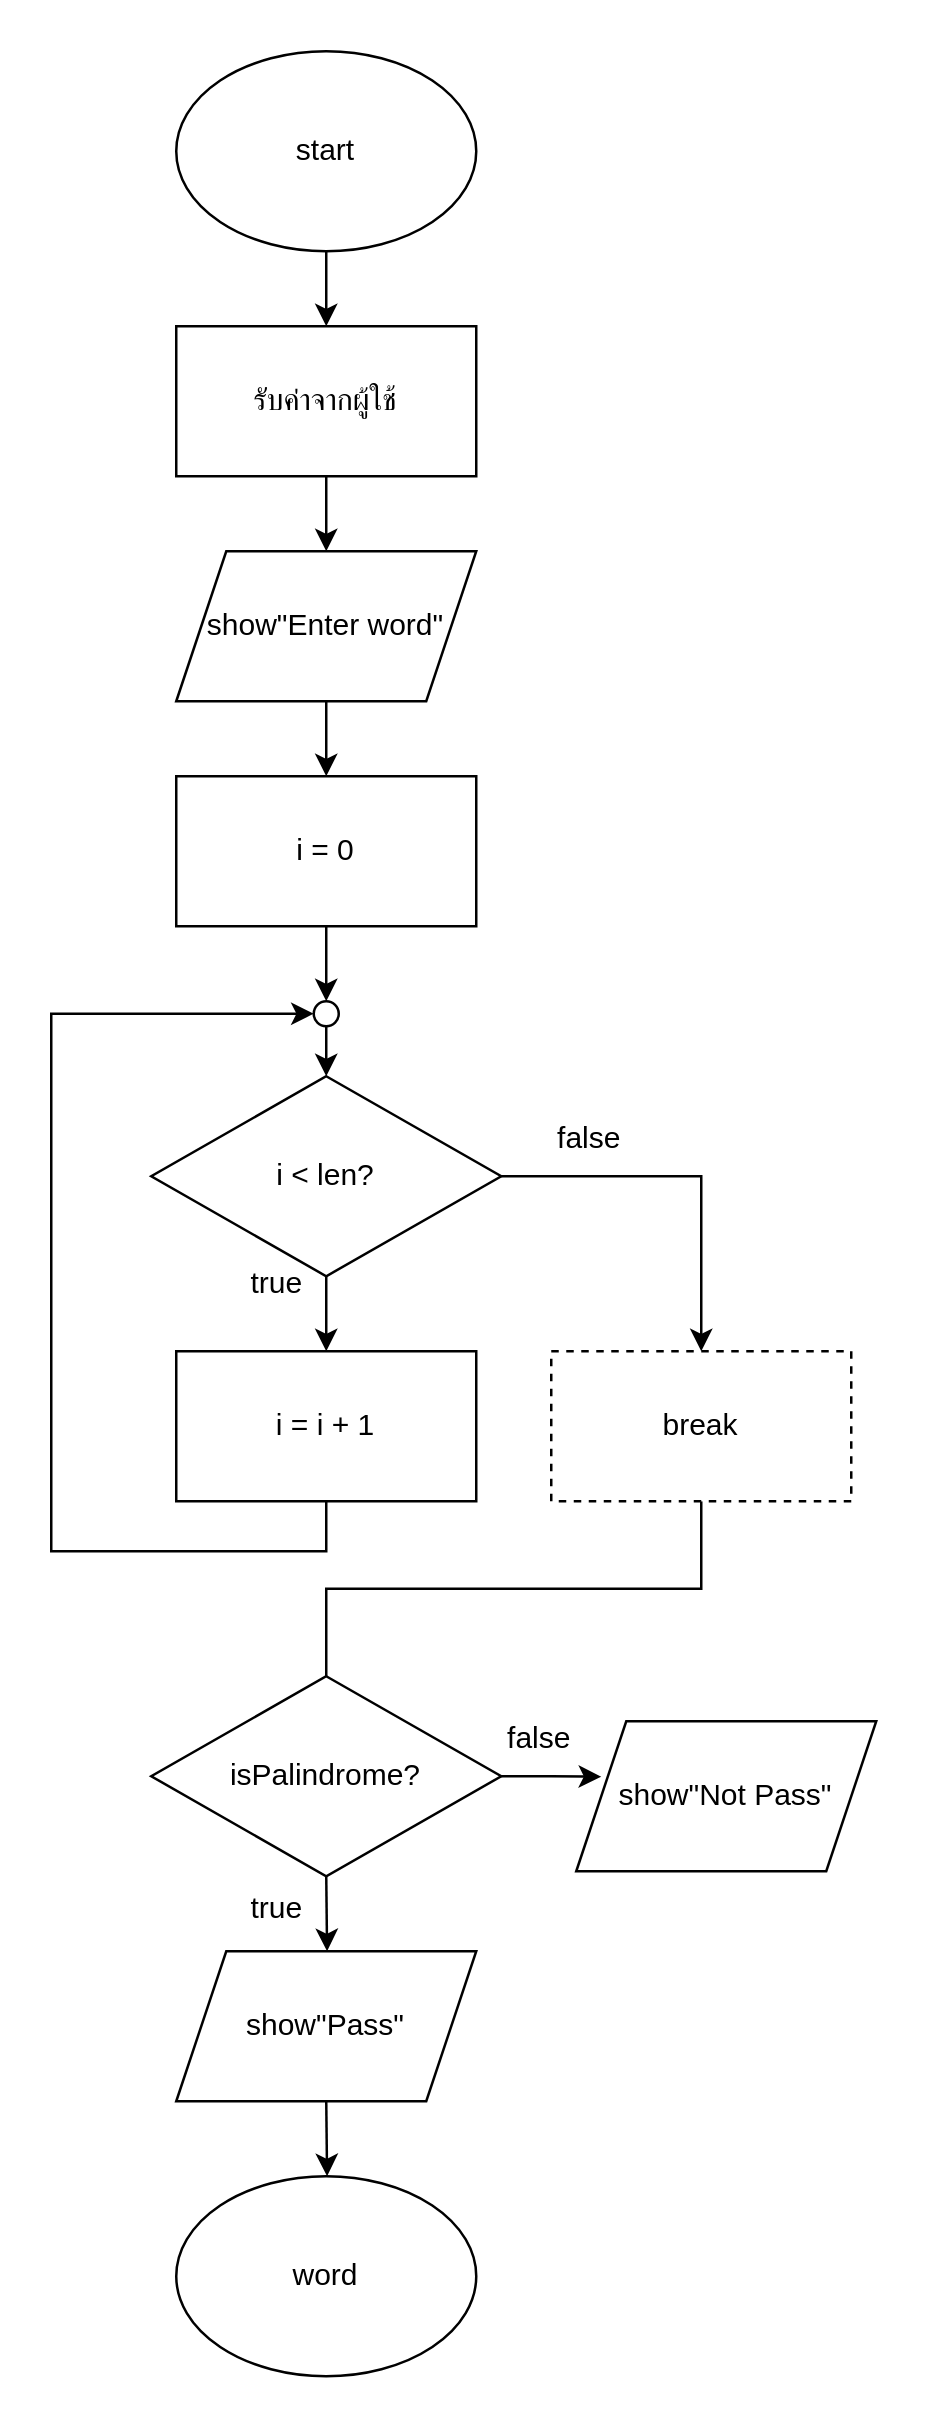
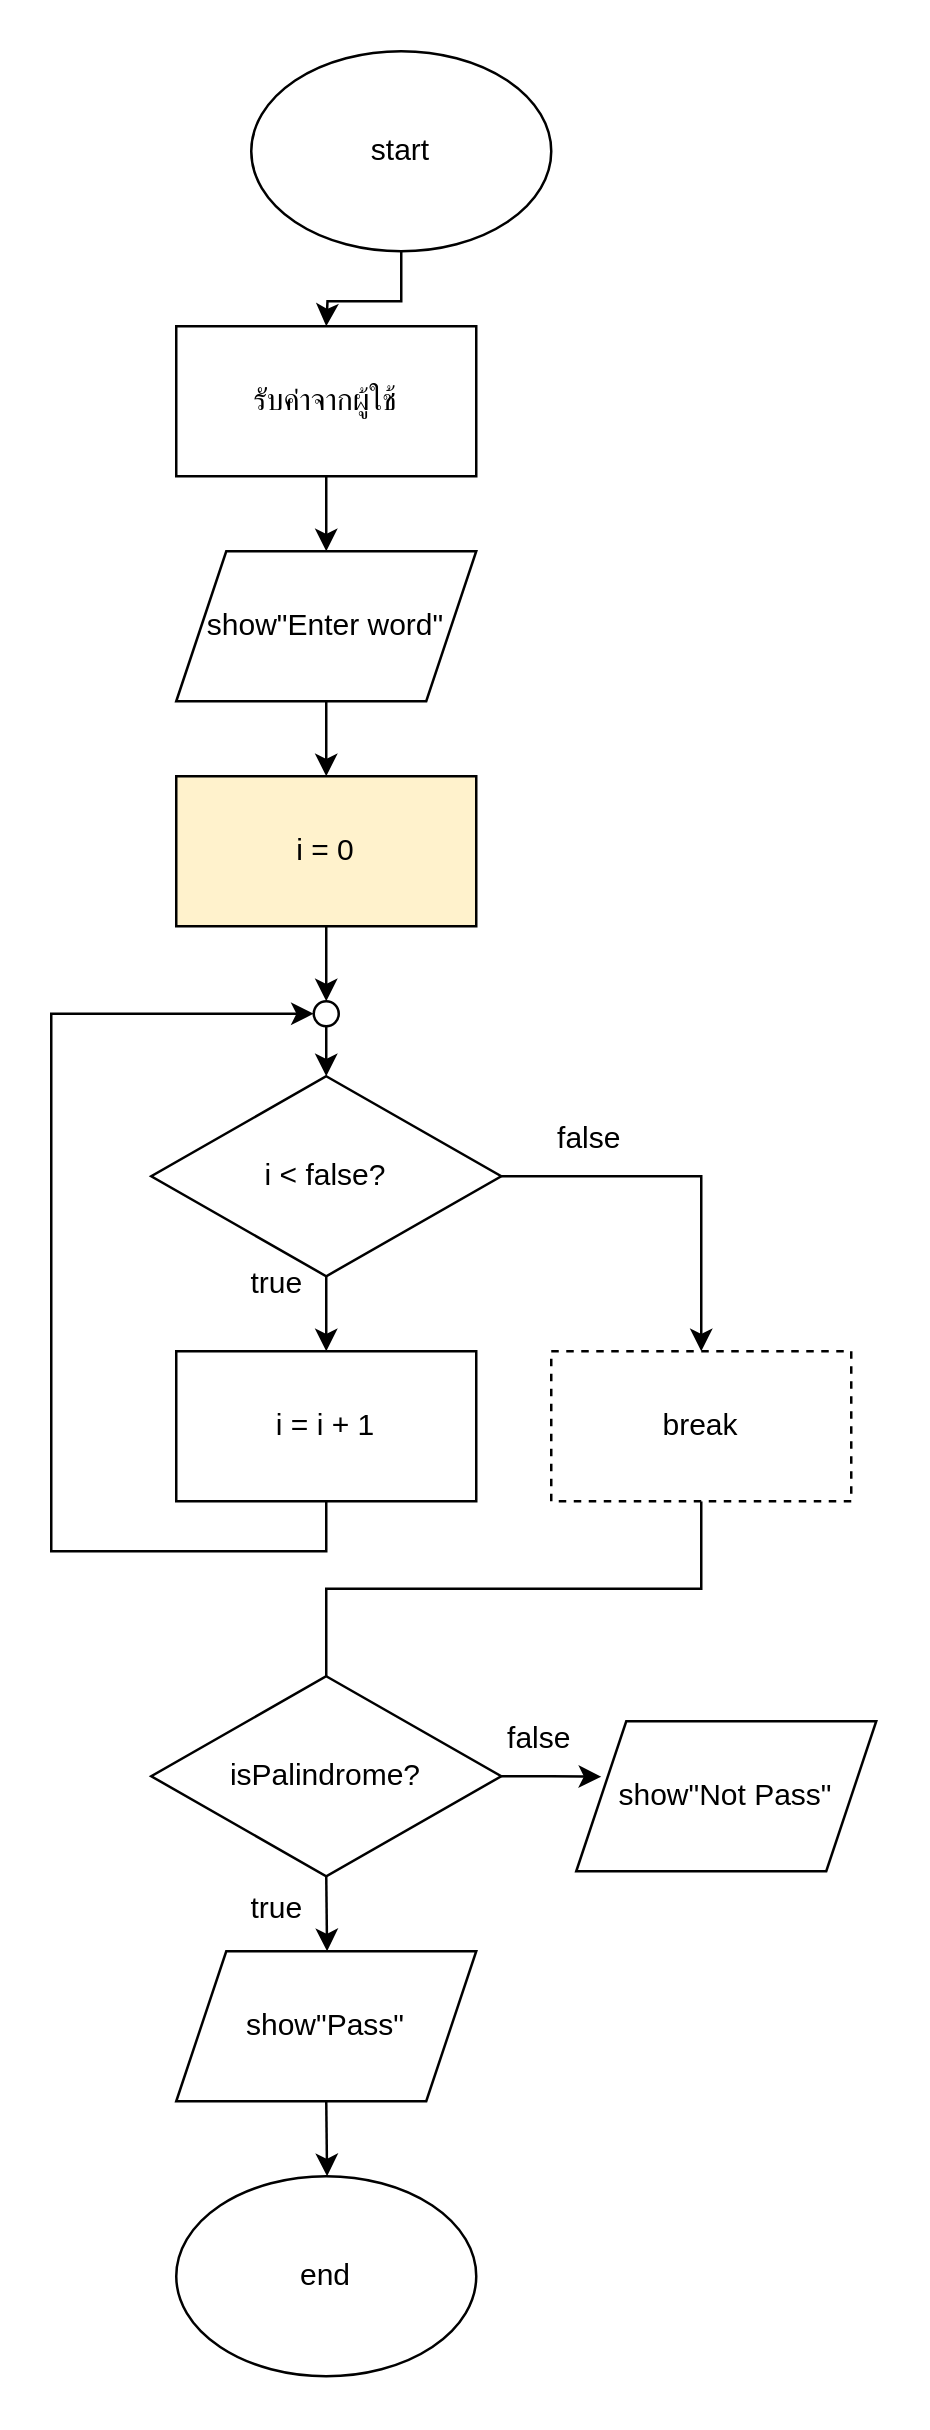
- <mxCell id="3" value="start" style="ellipse;whiteSpace=wrap;html=1;" vertex="1" parent="1"><mxGeometry x="70" y="20" width="120" height="80" as="geometry" /></mxCell>
+ <mxCell id="3" value="start" style="ellipse;whiteSpace=wrap;html=1;" vertex="1" parent="1"><mxGeometry x="100" y="20" width="120" height="80" as="geometry" /></mxCell>
- <mxCell id="9" value="i = 0" style="rounded=0;whiteSpace=wrap;html=1;" vertex="1" parent="1"><mxGeometry x="70" y="310" width="120" height="60" as="geometry" /></mxCell>
+ <mxCell id="9" value="i = 0" style="rounded=0;whiteSpace=wrap;html=1;fillColor=#fff2cc;" vertex="1" parent="1"><mxGeometry x="70" y="310" width="120" height="60" as="geometry" /></mxCell>
- <mxCell id="12" value="i &amp;lt; len?" style="rhombus;whiteSpace=wrap;html=1;" vertex="1" parent="1"><mxGeometry x="60" y="430" width="140" height="80" as="geometry" /></mxCell>
+ <mxCell id="12" value="i &amp;lt; false?" style="rhombus;whiteSpace=wrap;html=1;" vertex="1" parent="1"><mxGeometry x="60" y="430" width="140" height="80" as="geometry" /></mxCell>
- <mxCell id="29" value="word" style="ellipse;whiteSpace=wrap;html=1;" vertex="1" parent="1"><mxGeometry x="70" y="870" width="120" height="80" as="geometry" /></mxCell>
+ <mxCell id="29" value="end" style="ellipse;whiteSpace=wrap;html=1;" vertex="1" parent="1"><mxGeometry x="70" y="870" width="120" height="80" as="geometry" /></mxCell>
